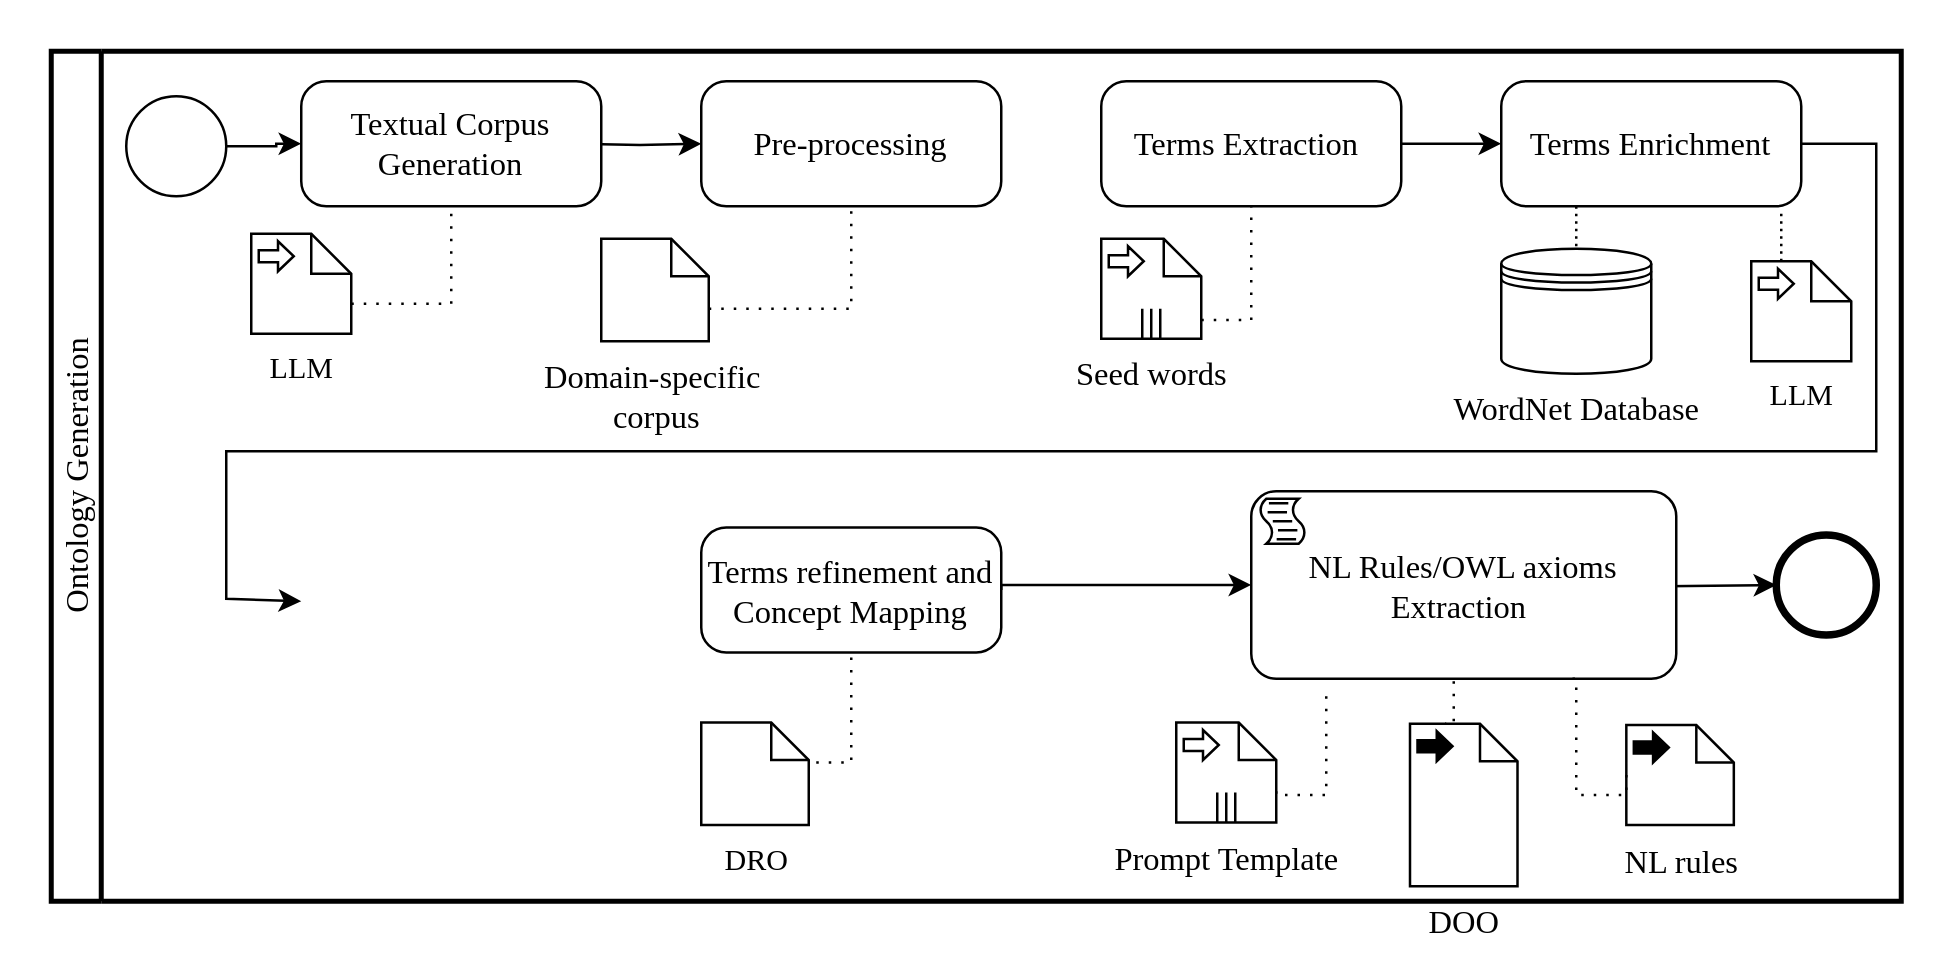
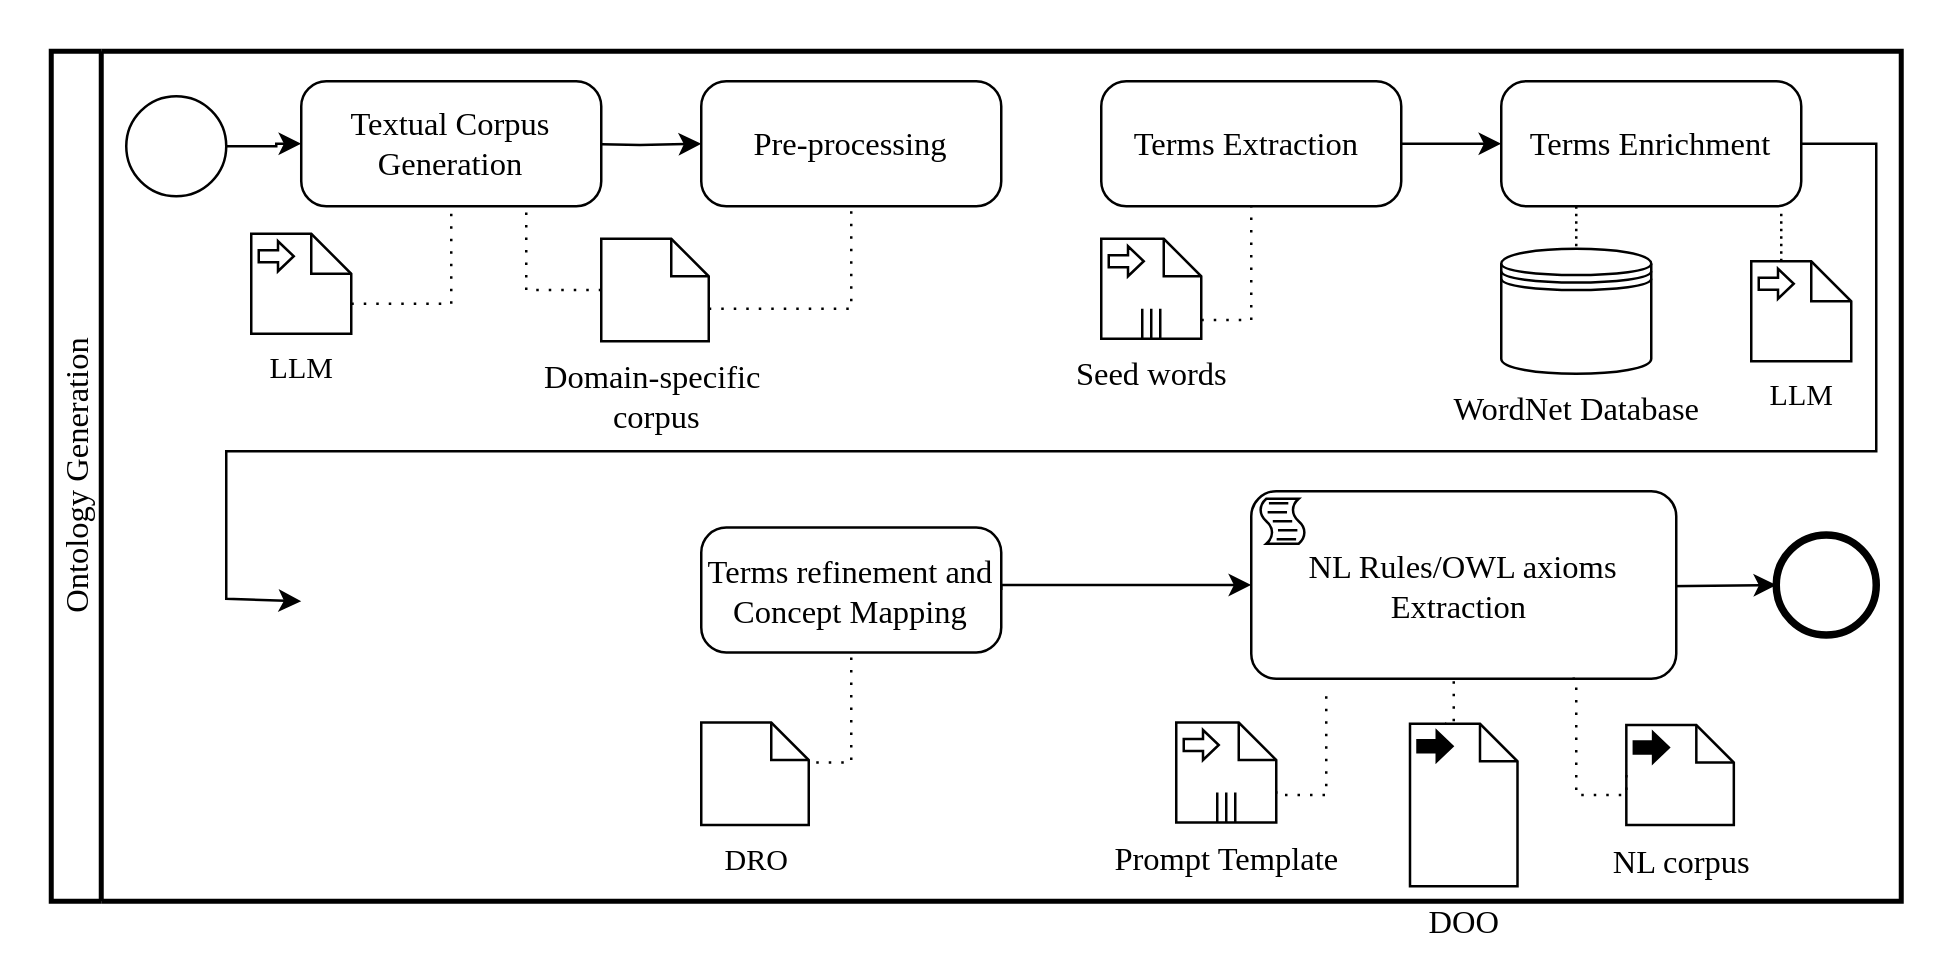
+ <mxCell id="22" value="" style="edgeStyle=elbowEdgeStyle;fontSize=13;html=1;endFill=0;startFill=0;endSize=6;startSize=6;dashed=1;dashPattern=1 4;endArrow=none;startArrow=none;rounded=0;entryX=0.75;entryY=1;entryDx=0;entryDy=0;entryPerimeter=0;fontFamily=Garamond;exitX=0;exitY=0.5;exitDx=0;exitDy=0;exitPerimeter=0;" edge="1" parent="2" source="20" target="19"><mxGeometry width="160" relative="1" as="geometry"><mxPoint x="273" y="113" as="sourcePoint" /><mxPoint x="330" y="72" as="targetPoint" /><Array as="points"><mxPoint x="190" y="80" /></Array></mxGeometry></mxCell>
- <mxCell id="34" value="NL rules" style="shape=mxgraph.bpmn.data;labelPosition=center;verticalLabelPosition=bottom;align=center;verticalAlign=top;size=15;html=1;bpmnTransferType=output;fontFamily=Garamond;fontSize=13;" parent="1" vertex="1"><mxGeometry x="650.03" y="289.5" width="43" height="40" as="geometry" /></mxCell>
+ <mxCell id="34" value="NL corpus" style="shape=mxgraph.bpmn.data;labelPosition=center;verticalLabelPosition=bottom;align=center;verticalAlign=top;size=15;html=1;bpmnTransferType=output;fontFamily=Garamond;fontSize=13;" parent="1" vertex="1"><mxGeometry x="650.03" y="289.5" width="43" height="40" as="geometry" /></mxCell>
